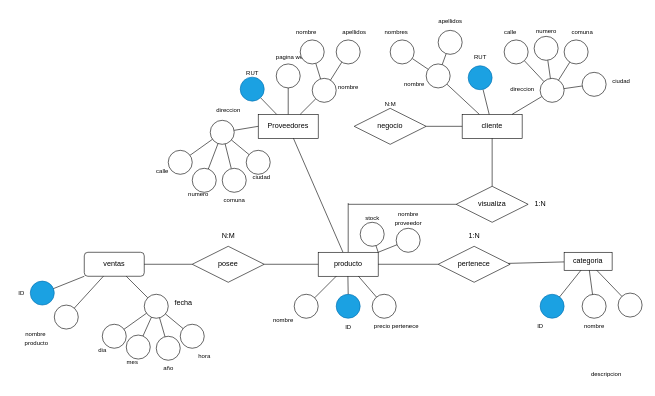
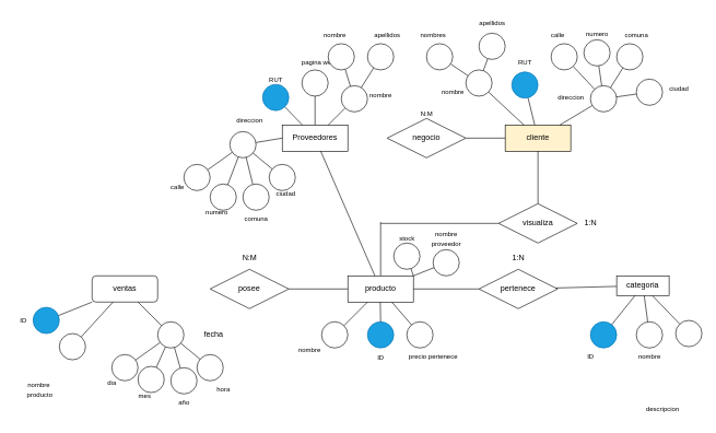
- <mxCell id="34" value="cliente" style="whiteSpace=wrap;html=1;align=center;" vertex="1" parent="1"><mxGeometry x="770" y="190" width="100" height="40" as="geometry" /></mxCell>
+ <mxCell id="34" value="cliente" style="whiteSpace=wrap;html=1;align=center;fillColor=#fff2cc;" vertex="1" parent="1"><mxGeometry x="770" y="190" width="100" height="40" as="geometry" /></mxCell>
- <mxCell id="101" value="" style="endArrow=none;html=1;rounded=0;" edge="1" parent="1" source="100" target="99"><mxGeometry width="50" height="50" relative="1" as="geometry"><mxPoint x="230" y="439.5" as="sourcePoint" /><mxPoint x="320" y="439.5" as="targetPoint" /><Array as="points" /></mxGeometry></mxCell>
- <mxCell id="104" value="fecha" style="text;html=1;align=center;verticalAlign=middle;resizable=0;points=[];autosize=1;strokeColor=none;fillColor=none;" vertex="1" parent="1"><mxGeometry x="280" y="490" width="50" height="30" as="geometry" /></mxCell>
+ <mxCell id="104" value="fecha" style="text;html=1;align=center;verticalAlign=middle;resizable=0;points=[];autosize=1;strokeColor=none;fillColor=none;" vertex="1" parent="1"><mxGeometry x="300" y="495" width="50" height="30" as="geometry" /></mxCell>
- <mxCell id="119" value="&lt;font style=&quot;font-size: 10px;&quot;&gt;nombre&amp;nbsp;&lt;br&gt;producto&lt;/font&gt;" style="text;html=1;align=center;verticalAlign=middle;resizable=0;points=[];autosize=1;strokeColor=none;fillColor=none;" vertex="1" parent="1"><mxGeometry x="30" y="543" width="60" height="40" as="geometry" /></mxCell>
+ <mxCell id="119" value="&lt;font style=&quot;font-size: 10px;&quot;&gt;nombre&amp;nbsp;&lt;br&gt;producto&lt;/font&gt;" style="text;html=1;align=center;verticalAlign=middle;resizable=0;points=[];autosize=1;strokeColor=none;fillColor=none;" vertex="1" parent="1"><mxGeometry x="30" y="573" width="60" height="40" as="geometry" /></mxCell>
